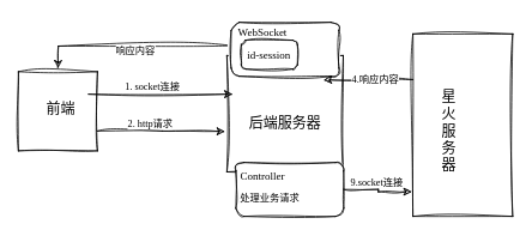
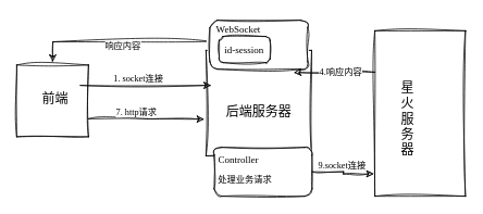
- <mxCell id="19" value="2. http请求" style="edgeLabel;resizable=0;html=1;;align=left;verticalAlign=bottom;sketch=1;hachureGap=4;jiggle=2;curveFitting=1;fontFamily=Architects Daughter;fontSource=https%3A%2F%2Ffonts.googleapis.com%2Fcss%3Ffamily%3DArchitects%2BDaughter;" connectable="0" vertex="1" parent="1"><mxGeometry x="140" y="145" as="geometry" /></mxCell>
+ <mxCell id="19" value="7. http请求" style="edgeLabel;resizable=0;html=1;;align=left;verticalAlign=bottom;sketch=1;hachureGap=4;jiggle=2;curveFitting=1;fontFamily=Architects Daughter;fontSource=https%3A%2F%2Ffonts.googleapis.com%2Fcss%3Ffamily%3DArchitects%2BDaughter;" connectable="0" vertex="1" parent="1"><mxGeometry x="140" y="145" as="geometry" /></mxCell>
